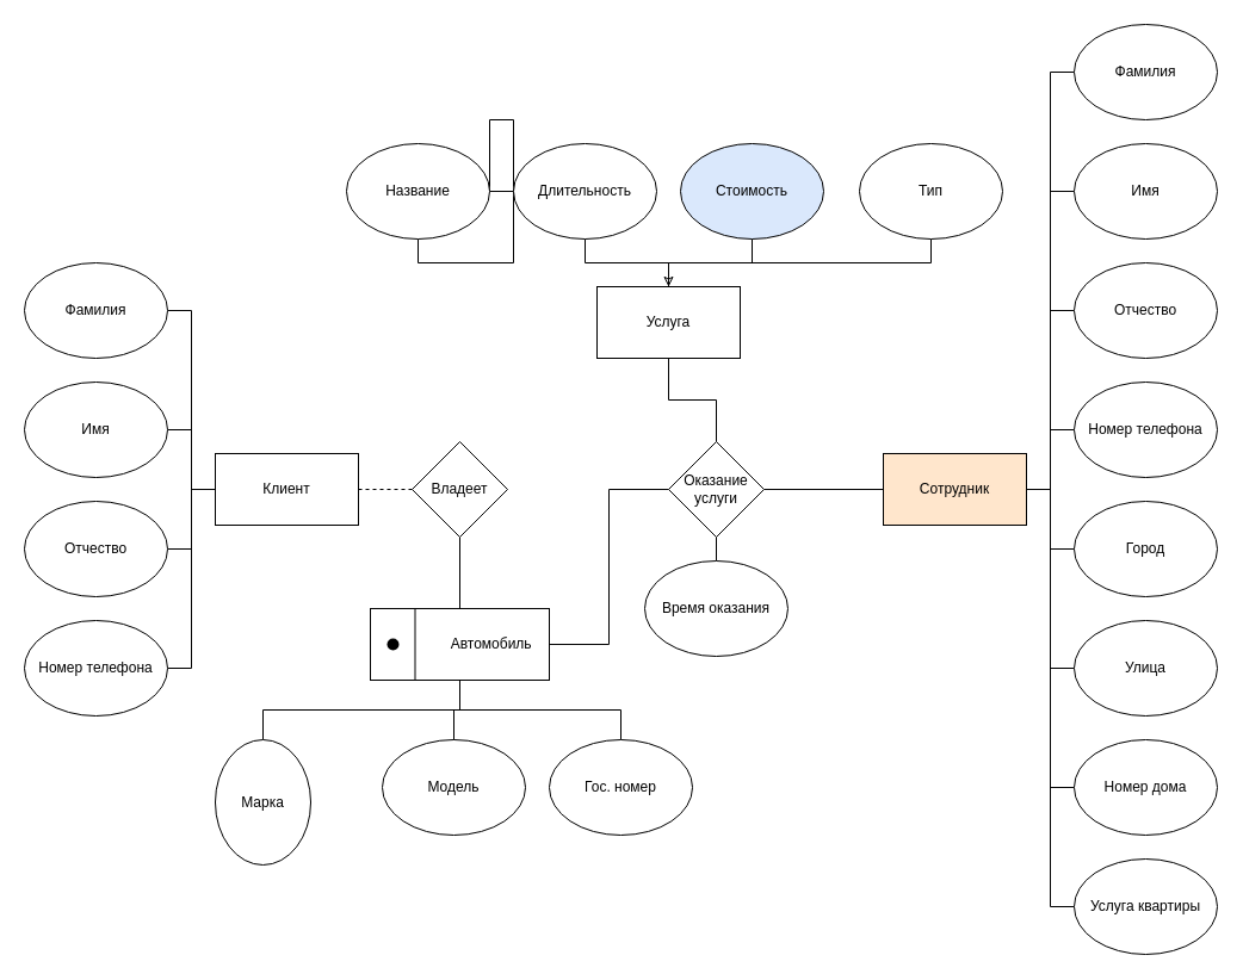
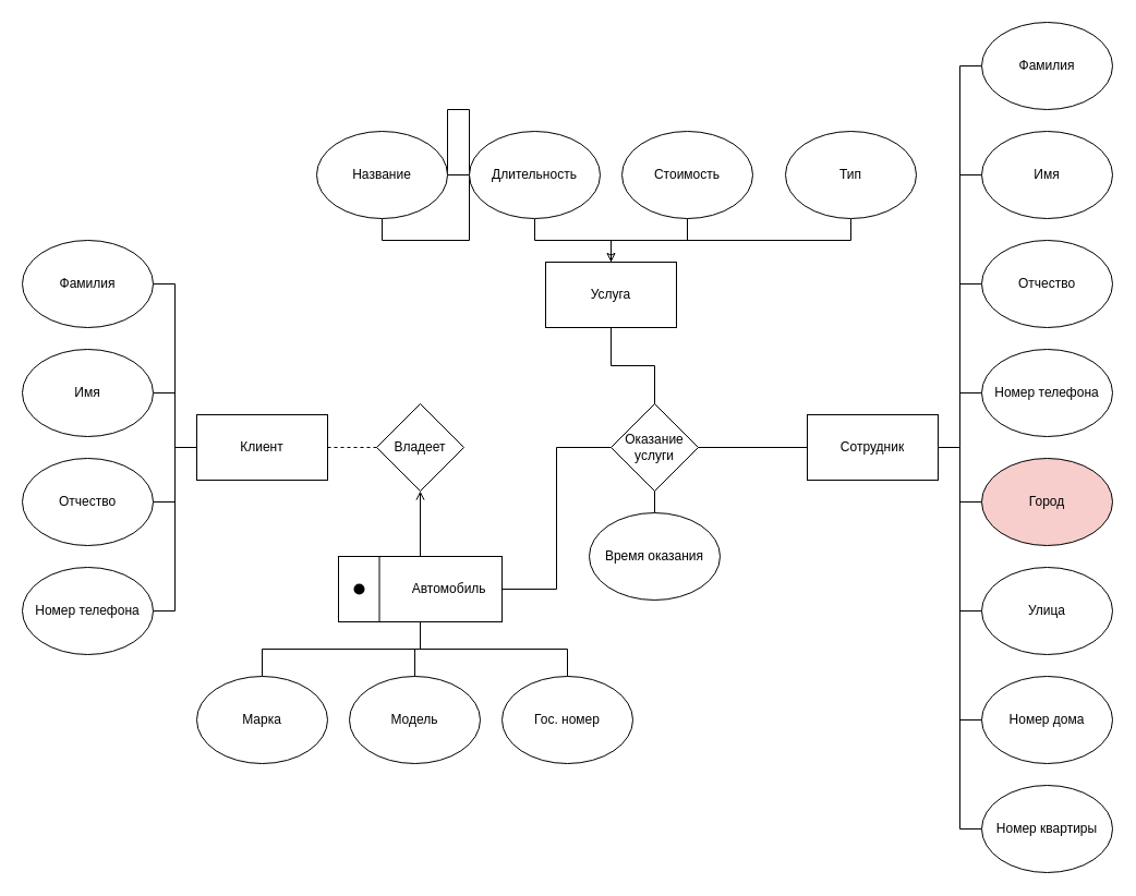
- <mxCell id="50" value="Стоимость" style="ellipse;whiteSpace=wrap;html=1;fillColor=#dae8fc;" vertex="1" parent="1"><mxGeometry x="570" y="120" width="120" height="80" as="geometry" /></mxCell>
+ <mxCell id="50" value="Стоимость" style="ellipse;whiteSpace=wrap;html=1;" vertex="1" parent="1"><mxGeometry x="570" y="120" width="120" height="80" as="geometry" /></mxCell>
- <mxCell id="23" value="Сотрудник" style="rounded=0;whiteSpace=wrap;html=1;fillColor=#ffe6cc;" vertex="1" parent="1"><mxGeometry x="740" y="380" width="120" height="60" as="geometry" /></mxCell>
+ <mxCell id="23" value="Сотрудник" style="rounded=0;whiteSpace=wrap;html=1;" vertex="1" parent="1"><mxGeometry x="740" y="380" width="120" height="60" as="geometry" /></mxCell>
- <mxCell id="5" style="edgeStyle=orthogonalEdgeStyle;rounded=0;orthogonalLoop=1;jettySize=auto;html=1;exitX=0.5;exitY=0;exitDx=0;exitDy=0;entryX=0.5;entryY=1;entryDx=0;entryDy=0;endArrow=none;endFill=0;" edge="1" parent="1" source="8" target="9"><mxGeometry relative="1" as="geometry" /></mxCell>
+ <mxCell id="5" style="edgeStyle=orthogonalEdgeStyle;rounded=0;orthogonalLoop=1;jettySize=auto;html=1;exitX=0.5;exitY=0;exitDx=0;exitDy=0;entryX=0.5;entryY=1;entryDx=0;entryDy=0;endArrow=open;endFill=0;" edge="1" parent="1" source="8" target="9"><mxGeometry relative="1" as="geometry" /></mxCell>
- <mxCell id="33" value="Город" style="ellipse;whiteSpace=wrap;html=1;" vertex="1" parent="1"><mxGeometry x="900" y="420" width="120" height="80" as="geometry" /></mxCell>
+ <mxCell id="33" value="Город" style="ellipse;whiteSpace=wrap;html=1;fillColor=#f8cecc;" vertex="1" parent="1"><mxGeometry x="900" y="420" width="120" height="80" as="geometry" /></mxCell>
- <mxCell id="3" value="Марка" style="ellipse;whiteSpace=wrap;html=1;" vertex="1" parent="1"><mxGeometry x="180" y="620" width="80" height="105" as="geometry" /></mxCell>
+ <mxCell id="3" value="Марка" style="ellipse;whiteSpace=wrap;html=1;" vertex="1" parent="1"><mxGeometry x="180" y="620" width="120" height="80" as="geometry" /></mxCell>
- <mxCell id="39" value="Услуга квартиры" style="ellipse;whiteSpace=wrap;html=1;" vertex="1" parent="1"><mxGeometry x="900" y="720" width="120" height="80" as="geometry" /></mxCell>
+ <mxCell id="39" value="Номер квартиры" style="ellipse;whiteSpace=wrap;html=1;" vertex="1" parent="1"><mxGeometry x="900" y="720" width="120" height="80" as="geometry" /></mxCell>
